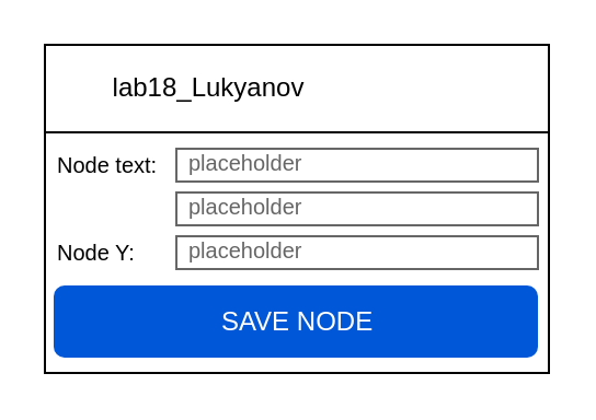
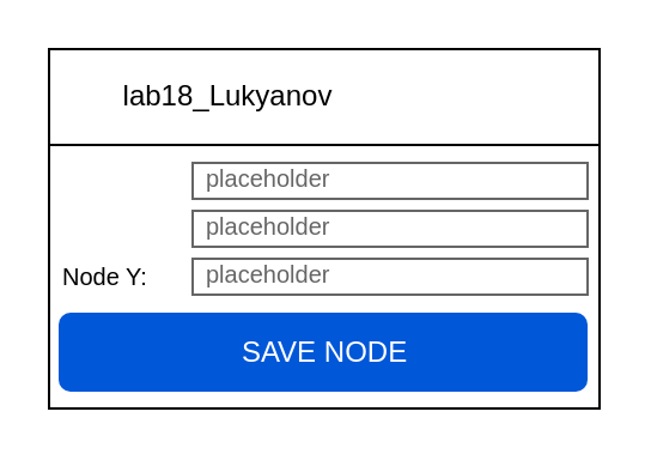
- <mxCell id="5" value="Node text:" style="text;html=1;strokeColor=none;fillColor=none;align=left;verticalAlign=middle;whiteSpace=wrap;rounded=0;fontSize=10;" vertex="1" parent="1"><mxGeometry x="24" y="65" width="50" height="20" as="geometry" /></mxCell>
